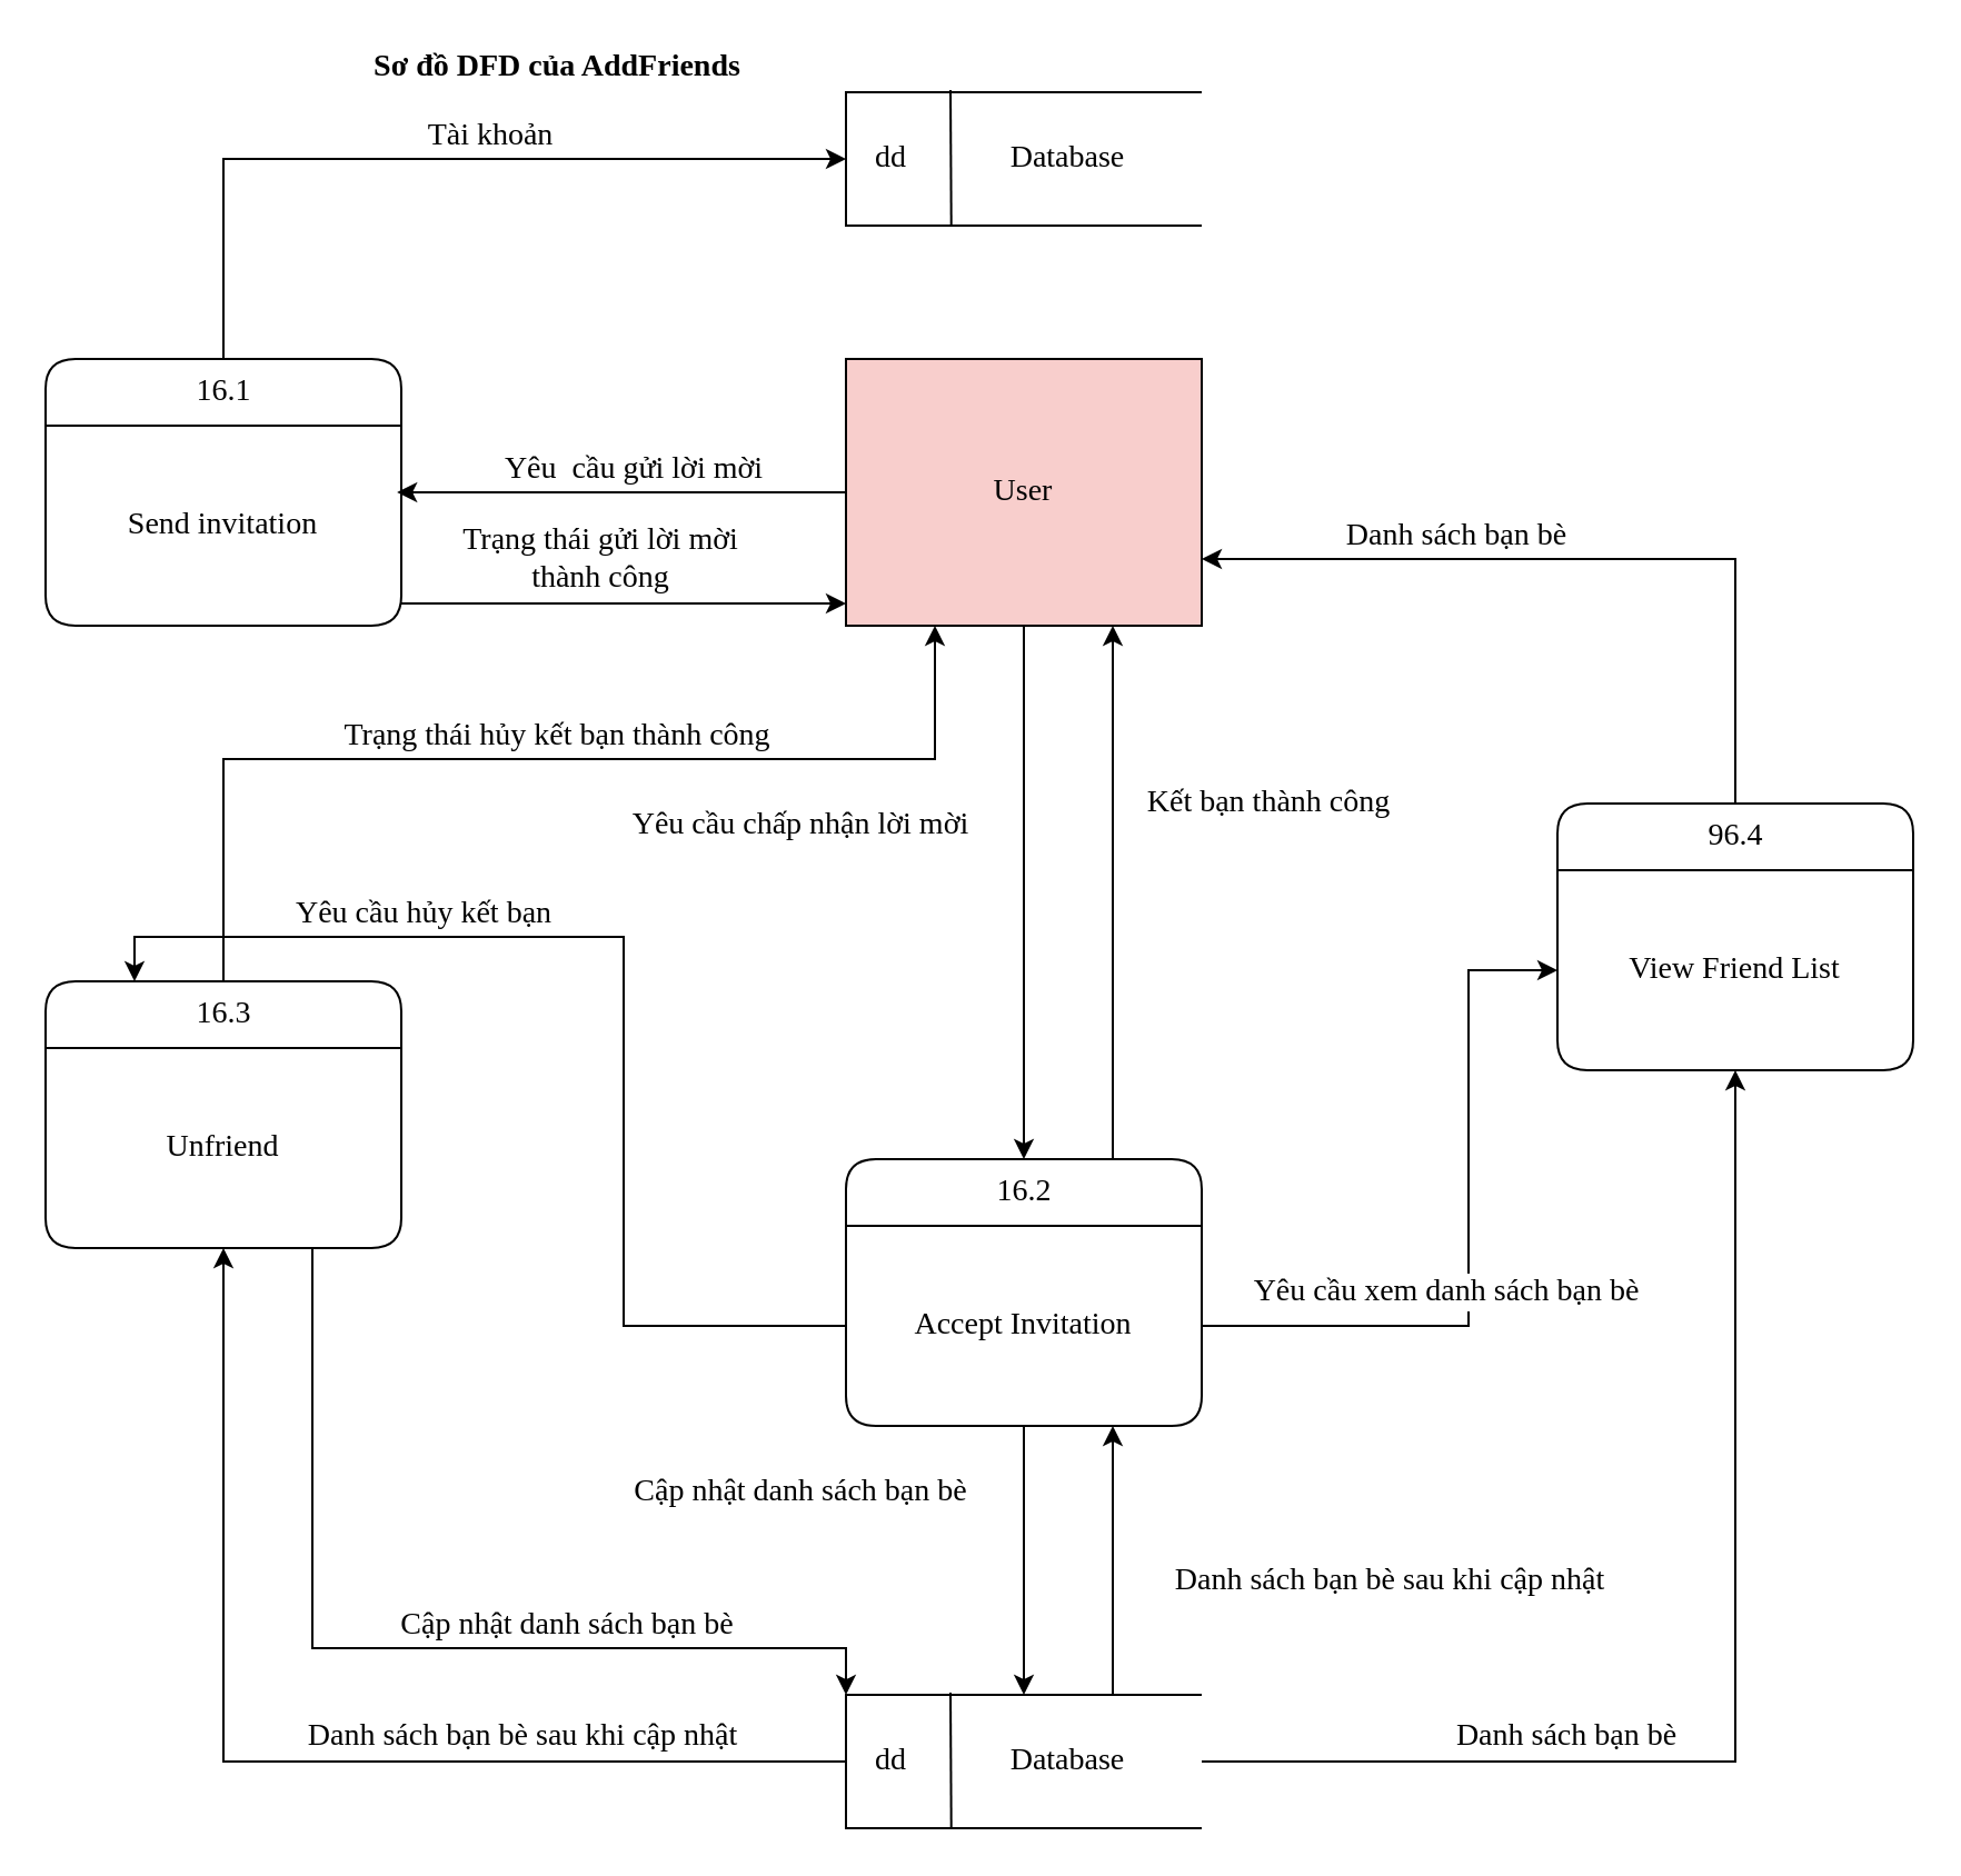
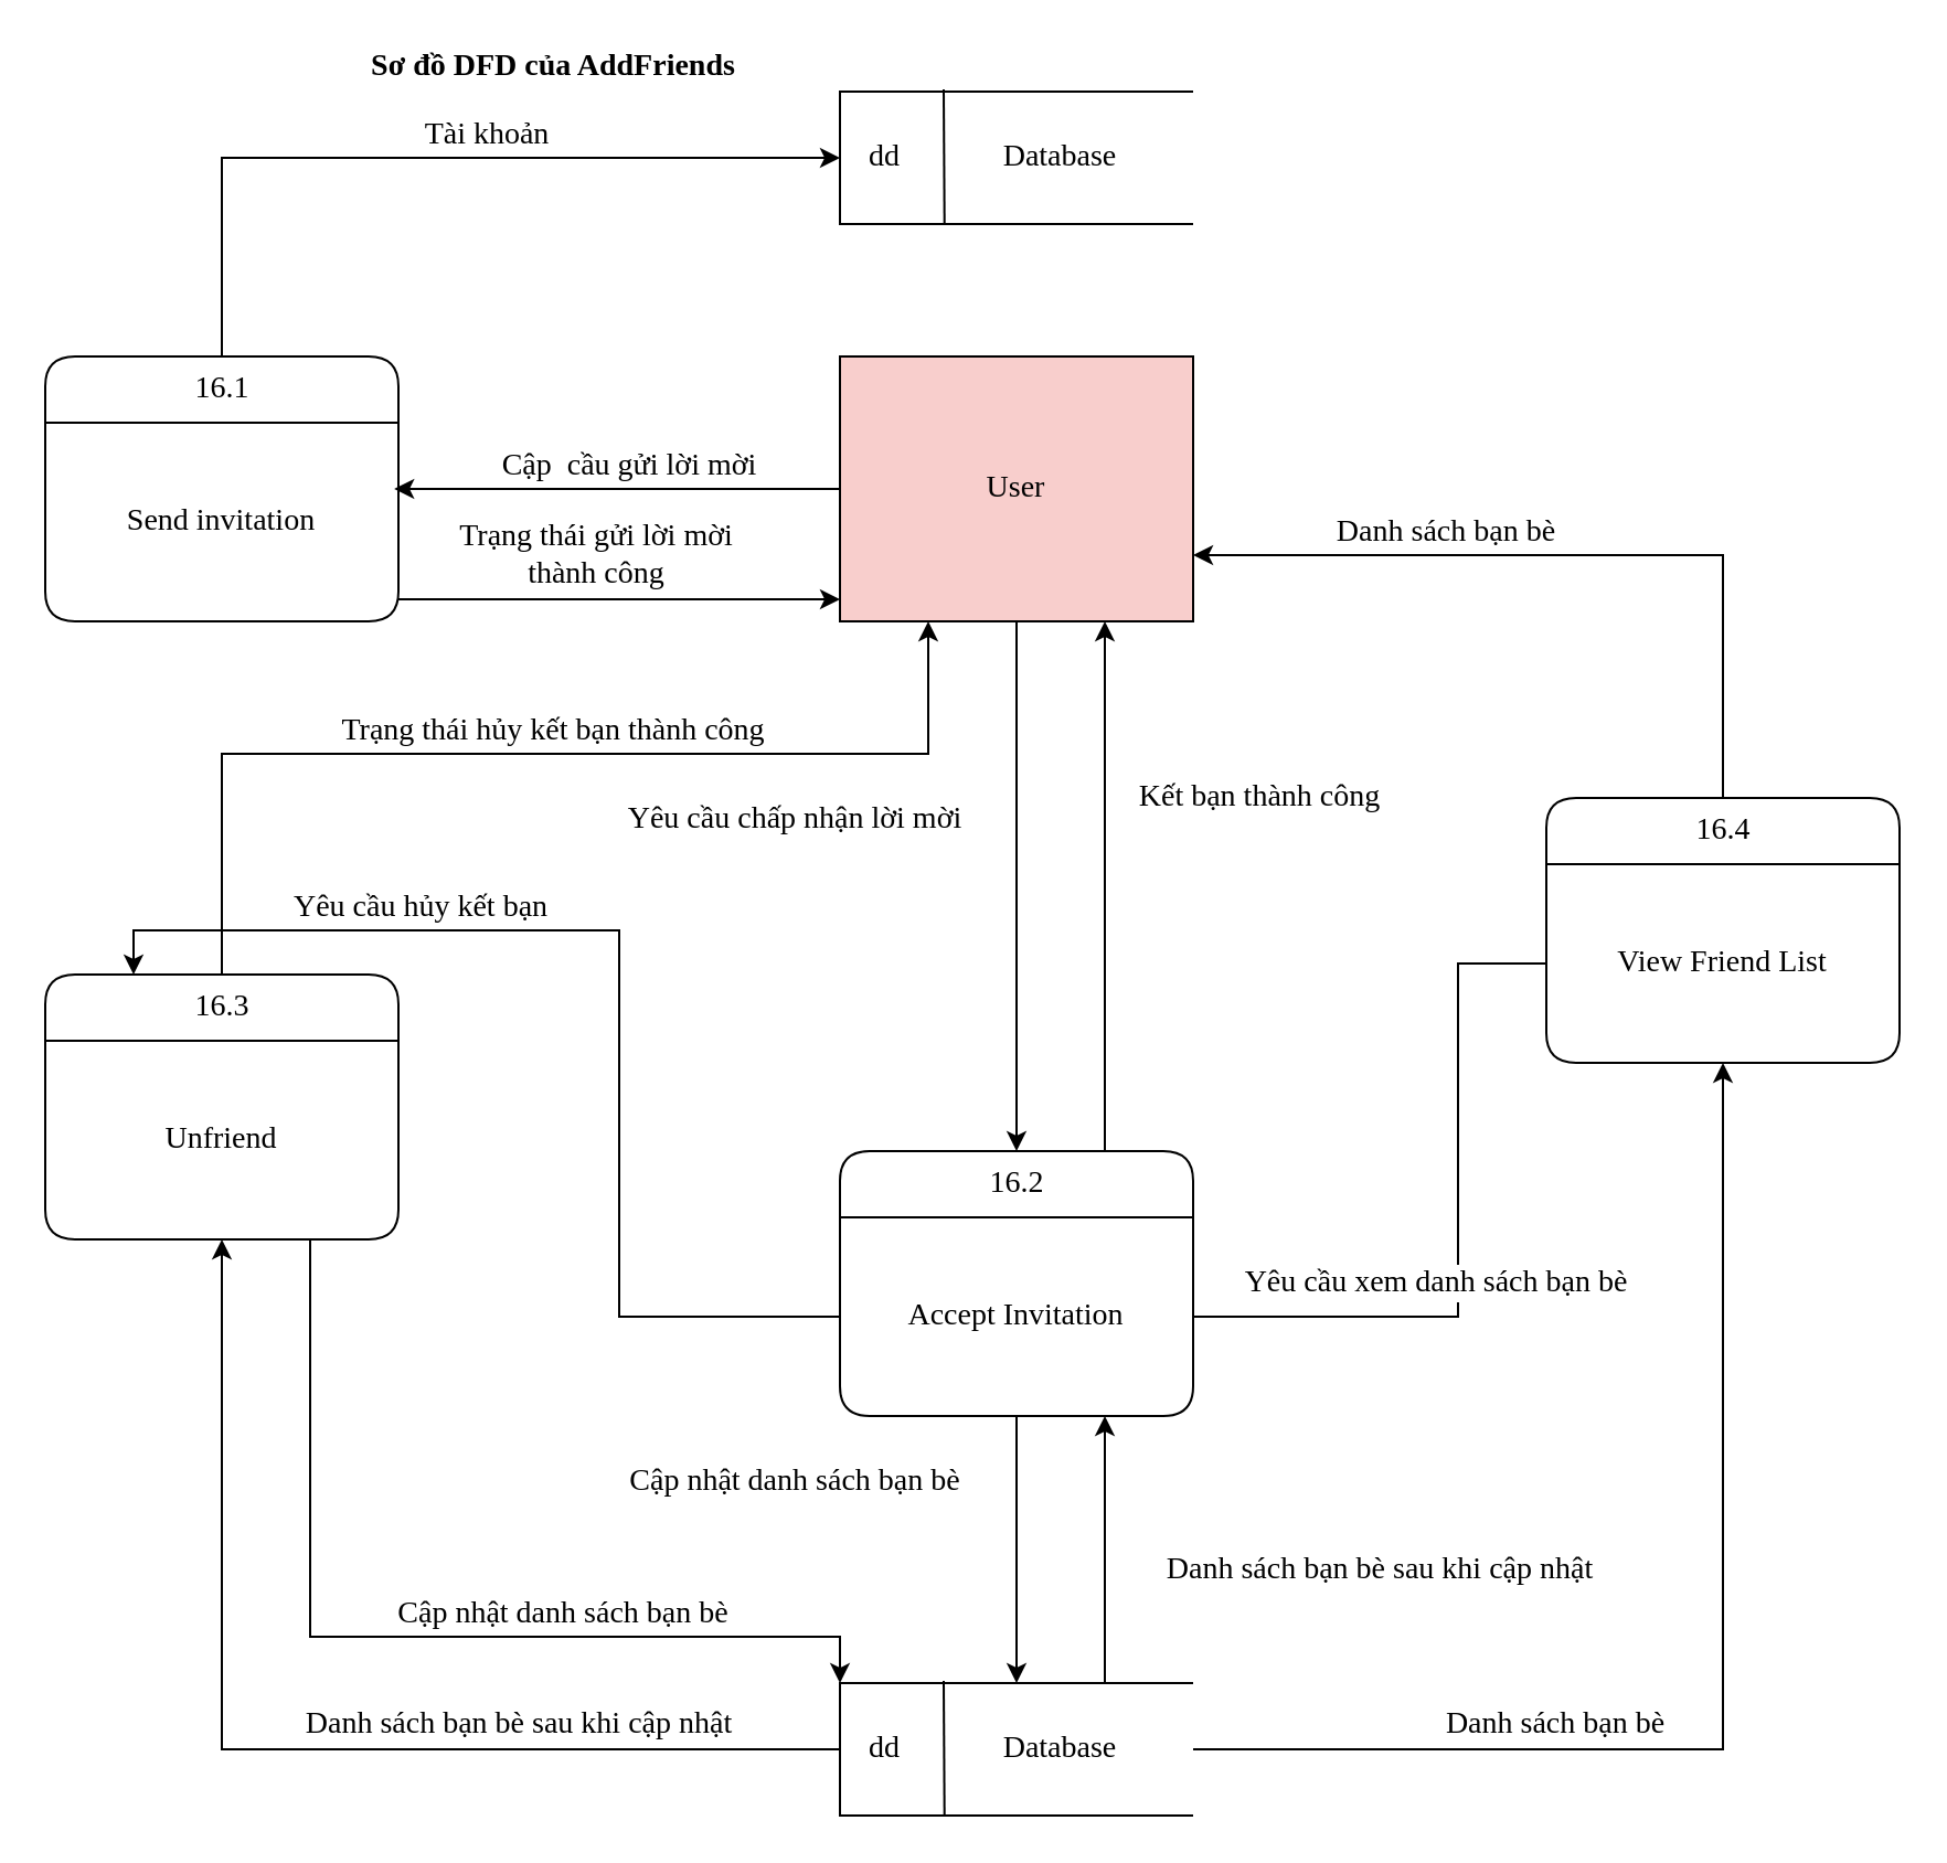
- <mxCell id="22" value="Yêu&amp;nbsp; cầu gửi lời mời" style="text;html=1;strokeColor=none;fillColor=none;align=center;verticalAlign=middle;whiteSpace=wrap;rounded=0;fontSize=14;fontFamily=Verdana;" parent="1" vertex="1"><mxGeometry x="210" y="201" width="150" height="20" as="geometry" /></mxCell>
+ <mxCell id="22" value="Cập&amp;nbsp; cầu gửi lời mời" style="text;html=1;strokeColor=none;fillColor=none;align=center;verticalAlign=middle;whiteSpace=wrap;rounded=0;fontSize=14;fontFamily=Verdana;" parent="1" vertex="1"><mxGeometry x="210" y="201" width="150" height="20" as="geometry" /></mxCell>
- <mxCell id="14" value="96.4" style="swimlane;childLayout=stackLayout;horizontal=1;startSize=30;horizontalStack=0;rounded=1;fontSize=14;fontStyle=0;strokeWidth=1;resizeParent=0;resizeLast=1;shadow=0;dashed=0;align=center;html=1;fontFamily=Verdana;" parent="1" vertex="1"><mxGeometry x="700" y="361" width="160" height="120" as="geometry" /></mxCell>
+ <mxCell id="14" value="16.4" style="swimlane;childLayout=stackLayout;horizontal=1;startSize=30;horizontalStack=0;rounded=1;fontSize=14;fontStyle=0;strokeWidth=1;resizeParent=0;resizeLast=1;shadow=0;dashed=0;align=center;html=1;fontFamily=Verdana;" parent="1" vertex="1"><mxGeometry x="700" y="361" width="160" height="120" as="geometry" /></mxCell>
- <mxCell id="42" value="Yêu cầu xem danh sách bạn bè" style="edgeStyle=orthogonalEdgeStyle;rounded=0;orthogonalLoop=1;jettySize=auto;html=1;entryX=0;entryY=0.5;entryDx=0;entryDy=0;fontFamily=Verdana;fontSize=14;" parent="1" source="21" target="15" edge="1"><mxGeometry x="-0.156" y="10" relative="1" as="geometry"><Array as="points"><mxPoint x="660" y="596" /><mxPoint x="660" y="436" /></Array><mxPoint as="offset" /></mxGeometry></mxCell>
+ <mxCell id="42" value="Yêu cầu xem danh sách bạn bè" style="edgeStyle=orthogonalEdgeStyle;rounded=0;orthogonalLoop=1;jettySize=auto;html=1;entryX=0;entryY=0.5;entryDx=0;entryDy=0;fontFamily=Verdana;fontSize=14;endArrow=none;" parent="1" source="21" target="15" edge="1"><mxGeometry x="-0.156" y="10" relative="1" as="geometry"><Array as="points"><mxPoint x="660" y="596" /><mxPoint x="660" y="436" /></Array><mxPoint as="offset" /></mxGeometry></mxCell>
